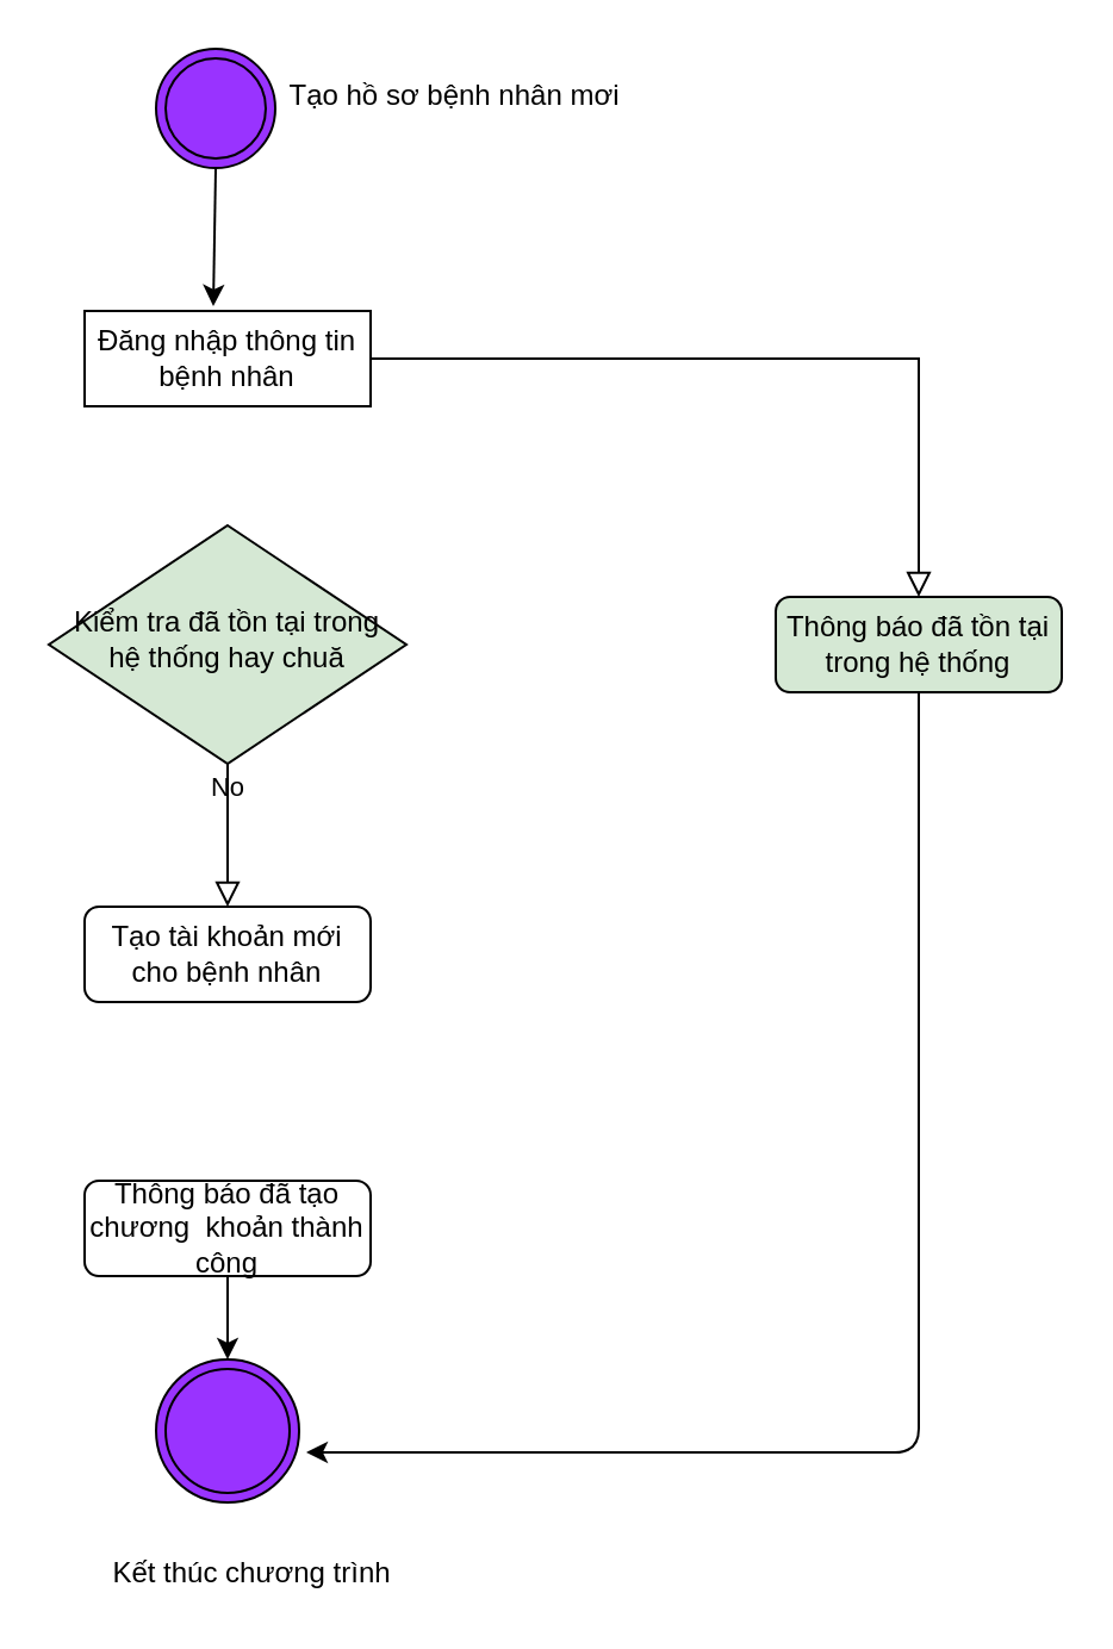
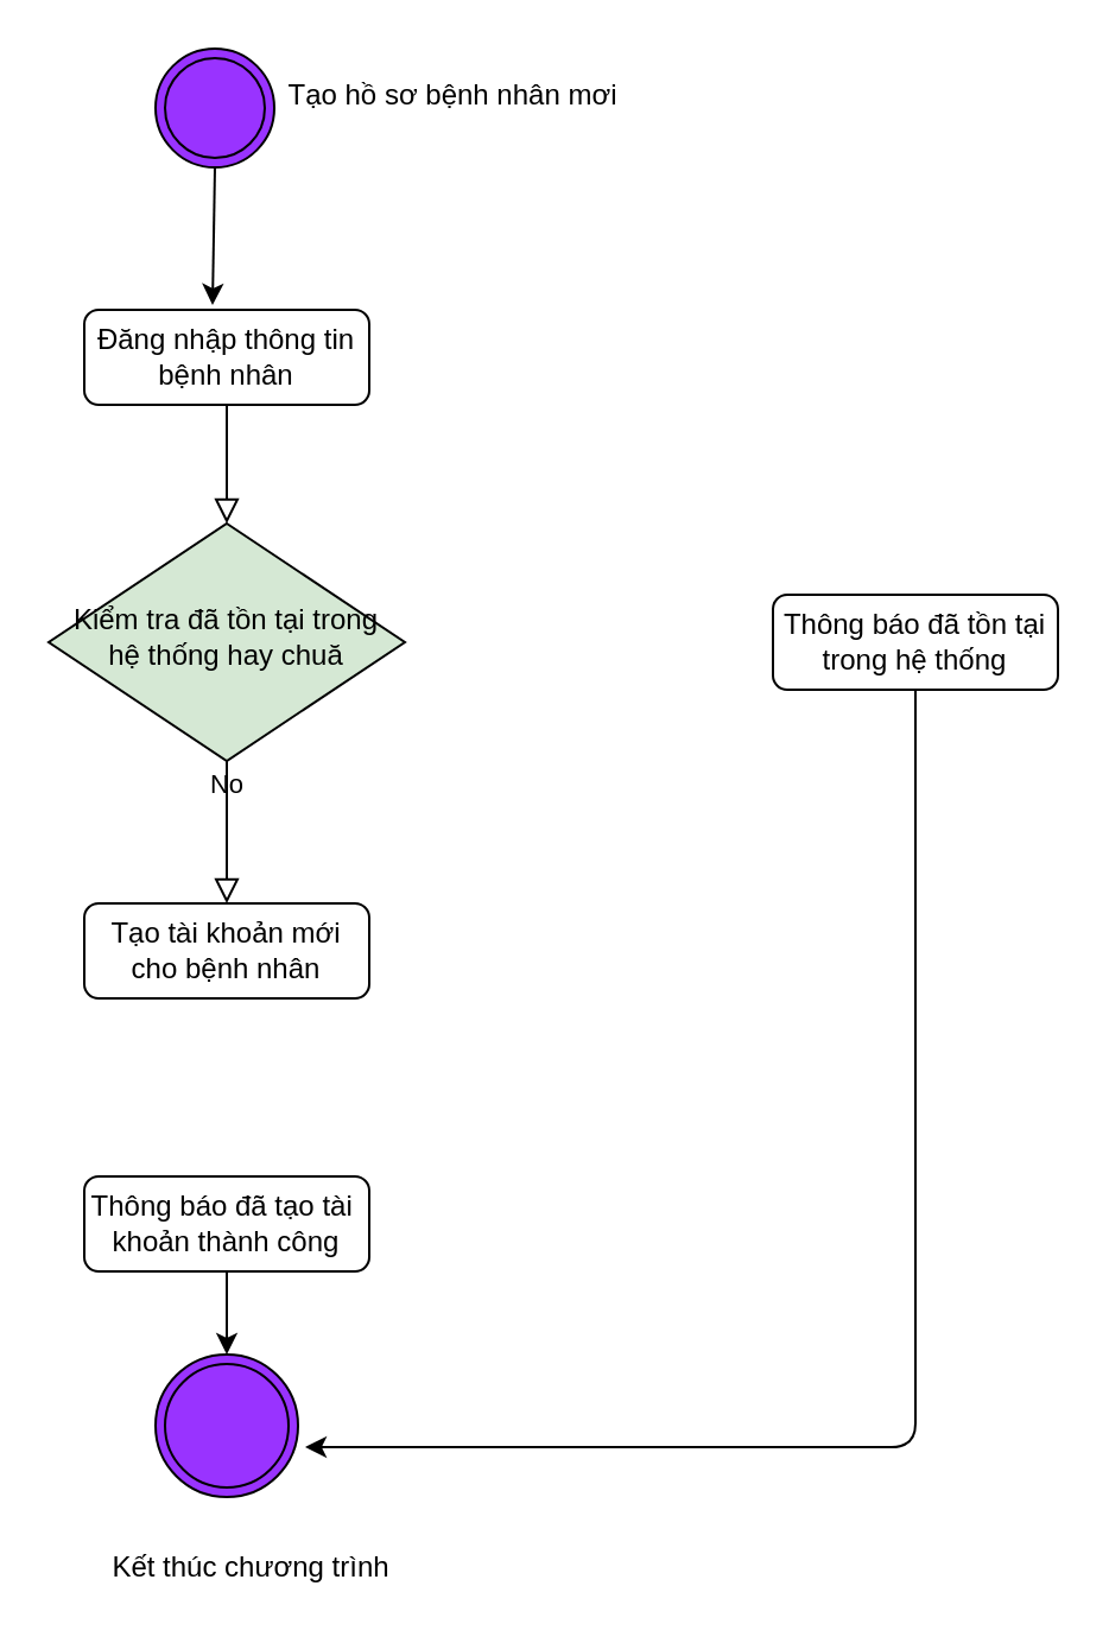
- <mxCell id="3" value="Đăng nhập thông tin bệnh nhân&lt;br&gt;" style="whiteSpace=wrap;html=1;fontSize=12;glass=0;strokeWidth=1;shadow=0;rounded=0;" parent="1" vertex="1"><mxGeometry x="35" y="130" width="120" height="40" as="geometry" /></mxCell>
+ <mxCell id="3" value="Đăng nhập thông tin bệnh nhân&lt;br&gt;" style="rounded=1;whiteSpace=wrap;html=1;fontSize=12;glass=0;strokeWidth=1;shadow=0;" parent="1" vertex="1"><mxGeometry x="35" y="130" width="120" height="40" as="geometry" /></mxCell>
- <mxCell id="2" value="" style="rounded=0;html=1;jettySize=auto;orthogonalLoop=1;fontSize=11;endArrow=block;endFill=0;endSize=8;strokeWidth=1;shadow=0;labelBackgroundColor=none;edgeStyle=orthogonalEdgeStyle;" parent="1" source="3" target="6" edge="1"><mxGeometry relative="1" as="geometry" /></mxCell>
+ <mxCell id="2" value="" style="rounded=0;html=1;jettySize=auto;orthogonalLoop=1;fontSize=11;endArrow=block;endFill=0;endSize=8;strokeWidth=1;shadow=0;labelBackgroundColor=none;edgeStyle=orthogonalEdgeStyle;" parent="1" source="3" target="5" edge="1"><mxGeometry relative="1" as="geometry" /></mxCell>
- <mxCell id="6" value="Thông báo đã tồn tại trong hệ thống&lt;br&gt;" style="rounded=1;whiteSpace=wrap;html=1;fontSize=12;glass=0;strokeWidth=1;shadow=0;fillColor=#d5e8d4;" parent="1" vertex="1"><mxGeometry x="325" y="250" width="120" height="40" as="geometry" /></mxCell>
+ <mxCell id="6" value="Thông báo đã tồn tại trong hệ thống&lt;br&gt;" style="rounded=1;whiteSpace=wrap;html=1;fontSize=12;glass=0;strokeWidth=1;shadow=0;" parent="1" vertex="1"><mxGeometry x="325" y="250" width="120" height="40" as="geometry" /></mxCell>
- <mxCell id="8" value="Thông báo đã tạo chương&amp;nbsp; khoản thành công&lt;br&gt;" style="rounded=1;whiteSpace=wrap;html=1;fontSize=12;glass=0;strokeWidth=1;shadow=0;" parent="1" vertex="1"><mxGeometry x="35" y="495" width="120" height="40" as="geometry" /></mxCell>
+ <mxCell id="8" value="Thông báo đã tạo tài&amp;nbsp; khoản thành công&lt;br&gt;" style="rounded=1;whiteSpace=wrap;html=1;fontSize=12;glass=0;strokeWidth=1;shadow=0;" parent="1" vertex="1"><mxGeometry x="35" y="495" width="120" height="40" as="geometry" /></mxCell>
